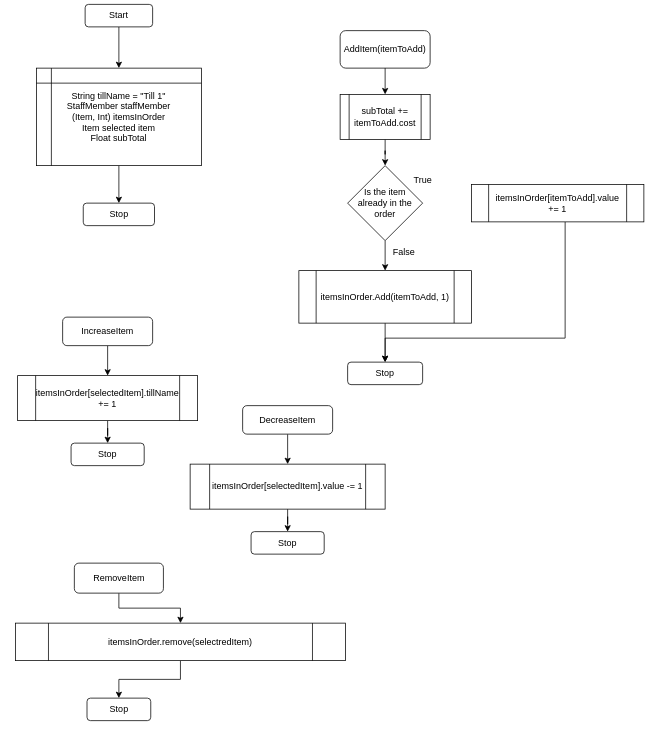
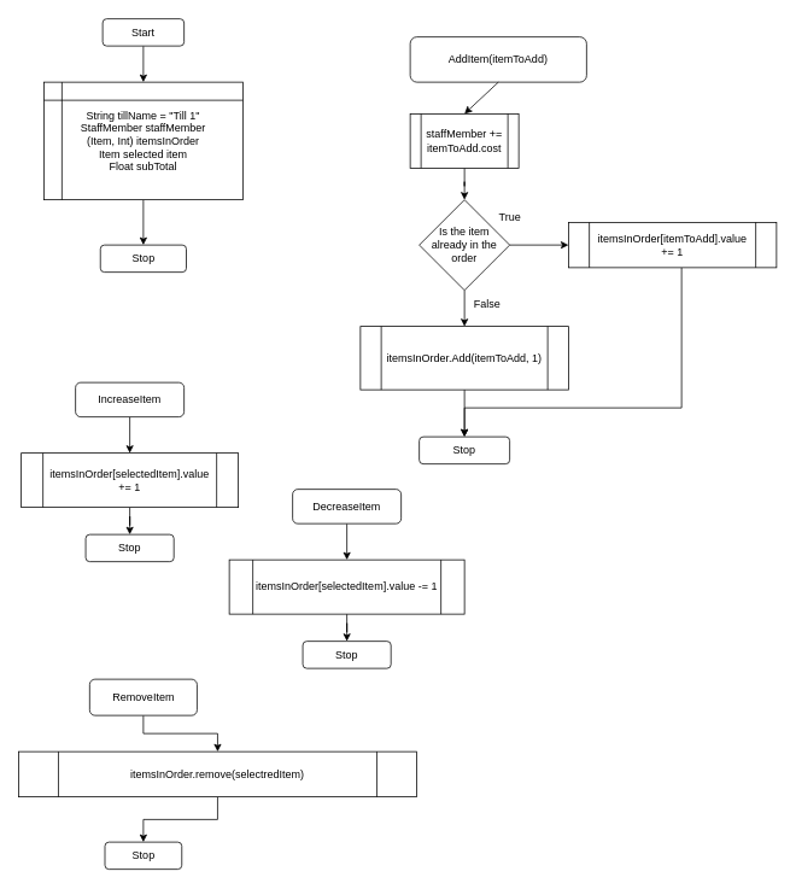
- <mxCell id="3" value="Start" style="rounded=1;whiteSpace=wrap;html=1;" vertex="1" parent="1"><mxGeometry x="113" y="5" width="90" height="30" as="geometry" /></mxCell>
+ <mxCell id="3" value="Start" style="rounded=1;whiteSpace=wrap;html=1;" vertex="1" parent="1"><mxGeometry x="113" y="20" width="90" height="30" as="geometry" /></mxCell>
- <mxCell id="7" value="AddItem(itemToAdd)" style="rounded=1;whiteSpace=wrap;html=1;" vertex="1" parent="1"><mxGeometry x="453" y="40" width="120" height="50" as="geometry" /></mxCell>
+ <mxCell id="7" value="AddItem(itemToAdd)" style="rounded=1;whiteSpace=wrap;html=1;" vertex="1" parent="1"><mxGeometry x="453" y="40" width="195" height="50" as="geometry" /></mxCell>
- <mxCell id="9" value="subTotal += itemToAdd.cost" style="shape=process;whiteSpace=wrap;html=1;backgroundOutline=1;" vertex="1" parent="1"><mxGeometry x="453" y="125" width="120" height="60" as="geometry" /></mxCell>
+ <mxCell id="9" value="staffMember += itemToAdd.cost" style="shape=process;whiteSpace=wrap;html=1;backgroundOutline=1;" vertex="1" parent="1"><mxGeometry x="453" y="125" width="120" height="60" as="geometry" /></mxCell>
+ <mxCell id="11" style="edgeStyle=orthogonalEdgeStyle;rounded=0;orthogonalLoop=1;jettySize=auto;html=1;" edge="1" parent="1" source="12" target="14"><mxGeometry relative="1" as="geometry" /></mxCell>
- <mxCell id="24" value="itemsInOrder[selectedItem].tillName += 1" style="shape=process;whiteSpace=wrap;html=1;backgroundOutline=1;" vertex="1" parent="1"><mxGeometry x="23" y="500" width="240" height="60" as="geometry" /></mxCell>
+ <mxCell id="24" value="itemsInOrder[selectedItem].value += 1" style="shape=process;whiteSpace=wrap;html=1;backgroundOutline=1;" vertex="1" parent="1"><mxGeometry x="23" y="500" width="240" height="60" as="geometry" /></mxCell>
